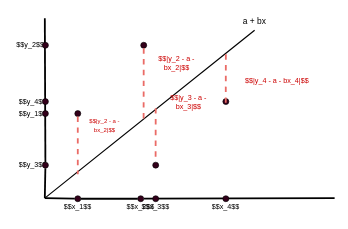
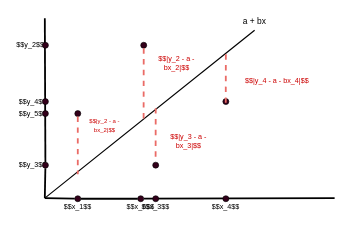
- <mxCell id="21" value="$$|y_3 - a - bx_3|$$" style="text;html=1;strokeColor=none;fillColor=none;align=center;verticalAlign=middle;whiteSpace=wrap;rounded=0;fontColor=#CC0000;" vertex="1" parent="1"><mxGeometry x="274" y="155" width="80" height="30" as="geometry" /></mxCell>
+ <mxCell id="21" value="$$|y_3 - a - bx_3|$$" style="text;html=1;strokeColor=none;fillColor=none;align=center;verticalAlign=middle;whiteSpace=wrap;rounded=0;fontColor=#CC0000;" vertex="1" parent="1"><mxGeometry x="274" y="220" width="80" height="30" as="geometry" /></mxCell>
- <mxCell id="17" value="$$y_1$$" style="text;html=1;strokeColor=none;fillColor=none;align=center;verticalAlign=middle;whiteSpace=wrap;rounded=0;" vertex="1" parent="1"><mxGeometry x="24" y="174" width="60" height="30" as="geometry" /></mxCell>
+ <mxCell id="17" value="$$y_5$$" style="text;html=1;strokeColor=none;fillColor=none;align=center;verticalAlign=middle;whiteSpace=wrap;rounded=0;" vertex="1" parent="1"><mxGeometry x="24" y="174" width="60" height="30" as="geometry" /></mxCell>
- <mxCell id="14" value="$$x_2$$" style="text;html=1;strokeColor=none;fillColor=none;align=center;verticalAlign=middle;whiteSpace=wrap;rounded=0;" vertex="1" parent="1"><mxGeometry x="204" y="330" width="60" height="30" as="geometry" /></mxCell>
+ <mxCell id="14" value="$$x_6$$" style="text;html=1;strokeColor=none;fillColor=none;align=center;verticalAlign=middle;whiteSpace=wrap;rounded=0;" vertex="1" parent="1"><mxGeometry x="204" y="330" width="60" height="30" as="geometry" /></mxCell>
